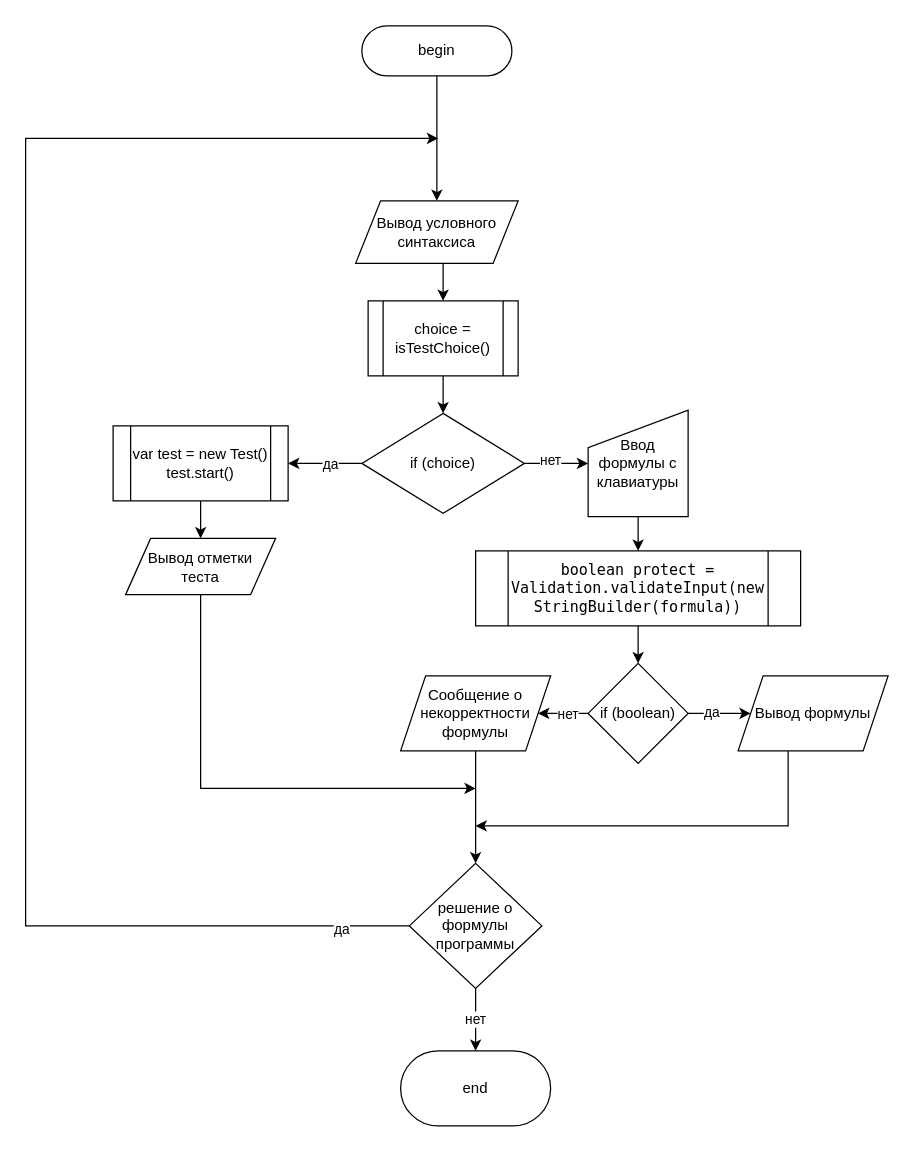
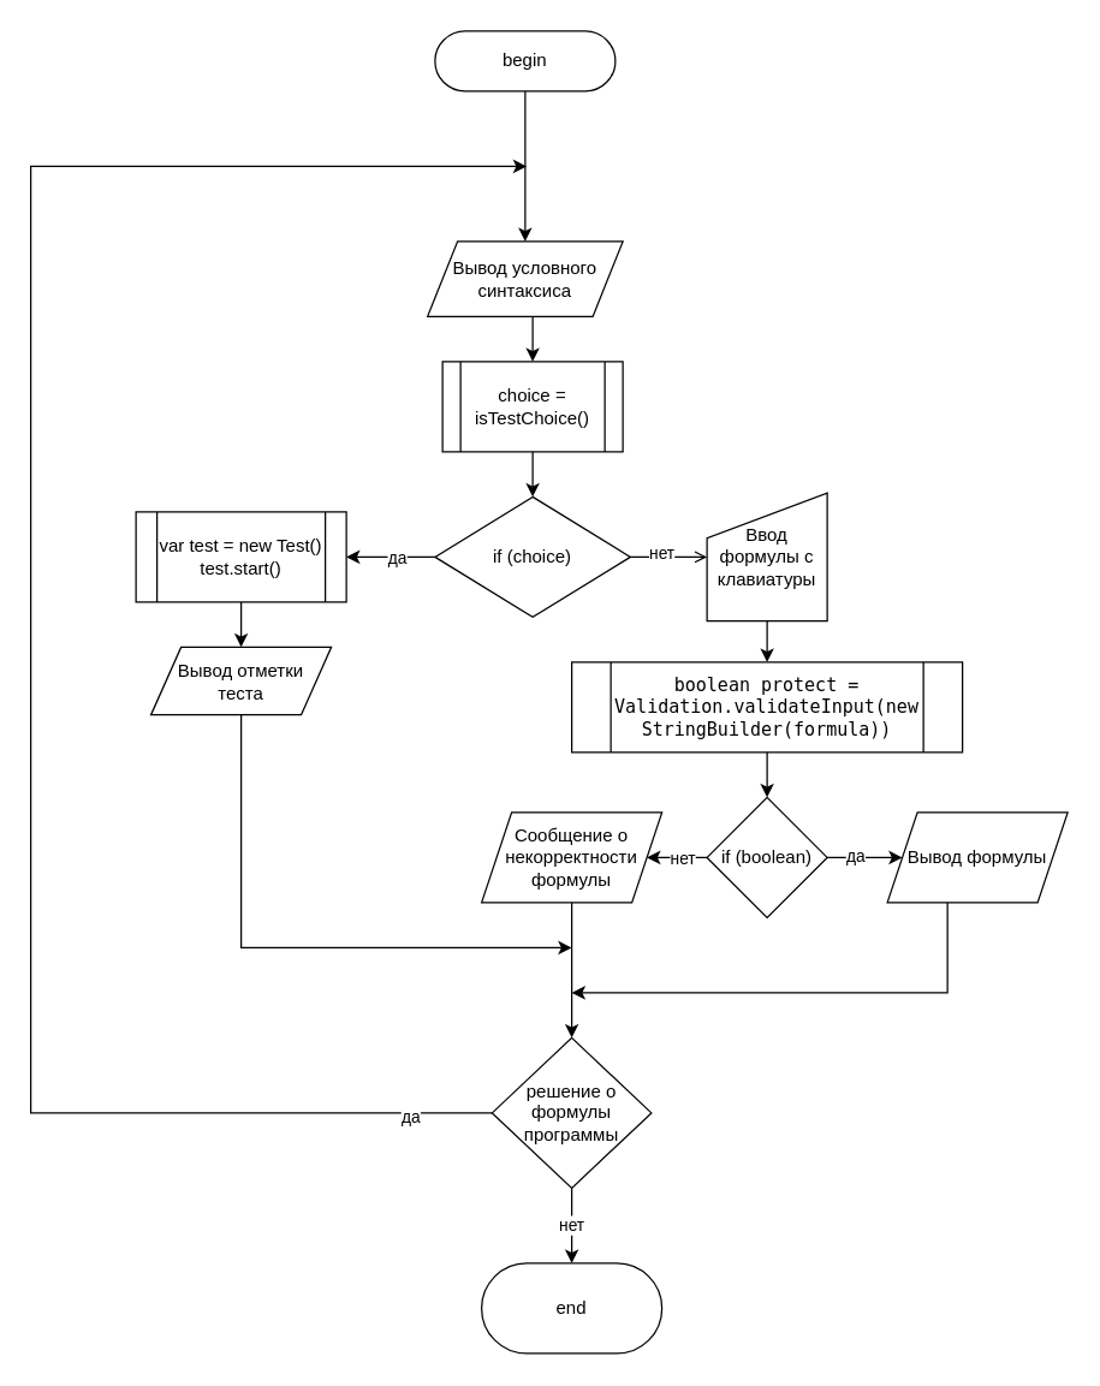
- <mxCell id="9" style="edgeStyle=orthogonalEdgeStyle;rounded=0;orthogonalLoop=1;jettySize=auto;html=1;entryX=0;entryY=0.5;entryDx=0;entryDy=0;" parent="1" source="11" target="19" edge="1"><mxGeometry relative="1" as="geometry"><mxPoint x="450" y="370" as="targetPoint" /></mxGeometry></mxCell>
+ <mxCell id="9" style="edgeStyle=orthogonalEdgeStyle;rounded=0;orthogonalLoop=1;jettySize=auto;html=1;entryX=0;entryY=0.5;entryDx=0;entryDy=0;endArrow=open;" parent="1" source="11" target="19" edge="1"><mxGeometry relative="1" as="geometry"><mxPoint x="450" y="370" as="targetPoint" /></mxGeometry></mxCell>
